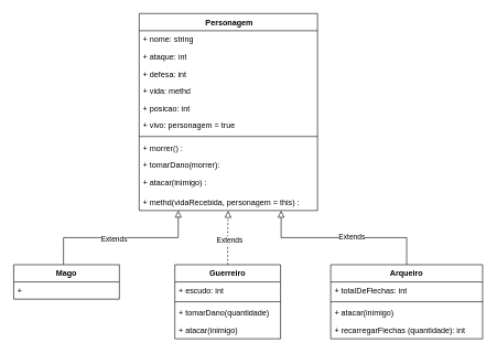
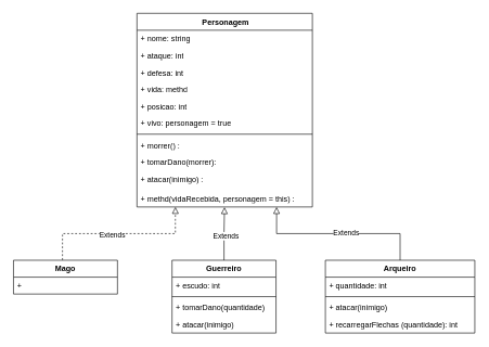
- <mxCell id="23" style="edgeStyle=orthogonalEdgeStyle;rounded=0;orthogonalLoop=1;jettySize=auto;html=1;endArrow=block;endFill=0;strokeWidth=1;endSize=8;exitX=0.471;exitY=-0.008;exitDx=0;exitDy=0;exitPerimeter=0;entryX=0.219;entryY=1;entryDx=0;entryDy=0;entryPerimeter=0;" parent="1" source="21" target="13" edge="1"><mxGeometry relative="1" as="geometry"><mxPoint x="140" y="310" as="targetPoint" /><mxPoint x="170" y="360" as="sourcePoint" /></mxGeometry></mxCell>
+ <mxCell id="23" style="edgeStyle=orthogonalEdgeStyle;rounded=0;orthogonalLoop=1;jettySize=auto;html=1;endArrow=block;endFill=0;strokeWidth=1;endSize=8;exitX=0.471;exitY=-0.008;exitDx=0;exitDy=0;exitPerimeter=0;entryX=0.219;entryY=1;entryDx=0;entryDy=0;entryPerimeter=0;dashed=1;" parent="1" source="21" target="13" edge="1"><mxGeometry relative="1" as="geometry"><mxPoint x="140" y="310" as="targetPoint" /><mxPoint x="170" y="360" as="sourcePoint" /></mxGeometry></mxCell>
- <mxCell id="14" style="edgeStyle=orthogonalEdgeStyle;rounded=0;orthogonalLoop=1;jettySize=auto;html=1;endArrow=block;endFill=0;strokeWidth=1;endSize=8;entryX=0.499;entryY=1.013;entryDx=0;entryDy=0;entryPerimeter=0;exitX=0.5;exitY=0;exitDx=0;exitDy=0;dashed=1;" parent="1" source="16" target="13" edge="1"><mxGeometry relative="1" as="geometry"><mxPoint x="610" y="471" as="targetPoint" /><mxPoint x="450" y="471" as="sourcePoint" /></mxGeometry></mxCell>
+ <mxCell id="14" style="edgeStyle=orthogonalEdgeStyle;rounded=0;orthogonalLoop=1;jettySize=auto;html=1;endArrow=block;endFill=0;strokeWidth=1;endSize=8;entryX=0.499;entryY=1.013;entryDx=0;entryDy=0;entryPerimeter=0;exitX=0.5;exitY=0;exitDx=0;exitDy=0;" parent="1" source="16" target="13" edge="1"><mxGeometry relative="1" as="geometry"><mxPoint x="610" y="471" as="targetPoint" /><mxPoint x="450" y="471" as="sourcePoint" /></mxGeometry></mxCell>
- <mxCell id="28" value="+ totalDeFlechas: int" style="text;strokeColor=none;fillColor=none;align=left;verticalAlign=top;spacingLeft=4;spacingRight=4;overflow=hidden;rotatable=0;points=[[0,0.5],[1,0.5]];portConstraint=eastwest;whiteSpace=wrap;html=1;" vertex="1" parent="27"><mxGeometry y="26" width="230" height="26" as="geometry" /></mxCell>
+ <mxCell id="28" value="+ quantidade: int" style="text;strokeColor=none;fillColor=none;align=left;verticalAlign=top;spacingLeft=4;spacingRight=4;overflow=hidden;rotatable=0;points=[[0,0.5],[1,0.5]];portConstraint=eastwest;whiteSpace=wrap;html=1;" vertex="1" parent="27"><mxGeometry y="26" width="230" height="26" as="geometry" /></mxCell>
